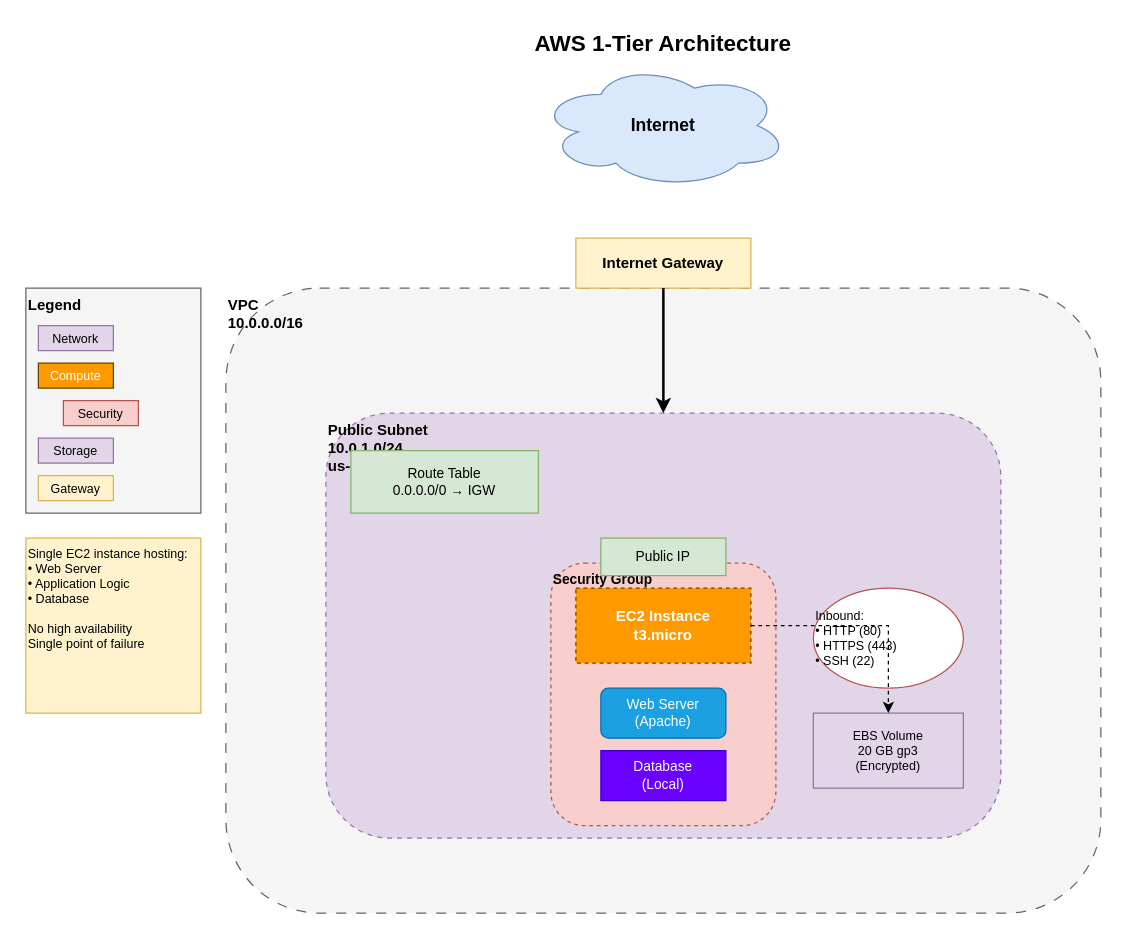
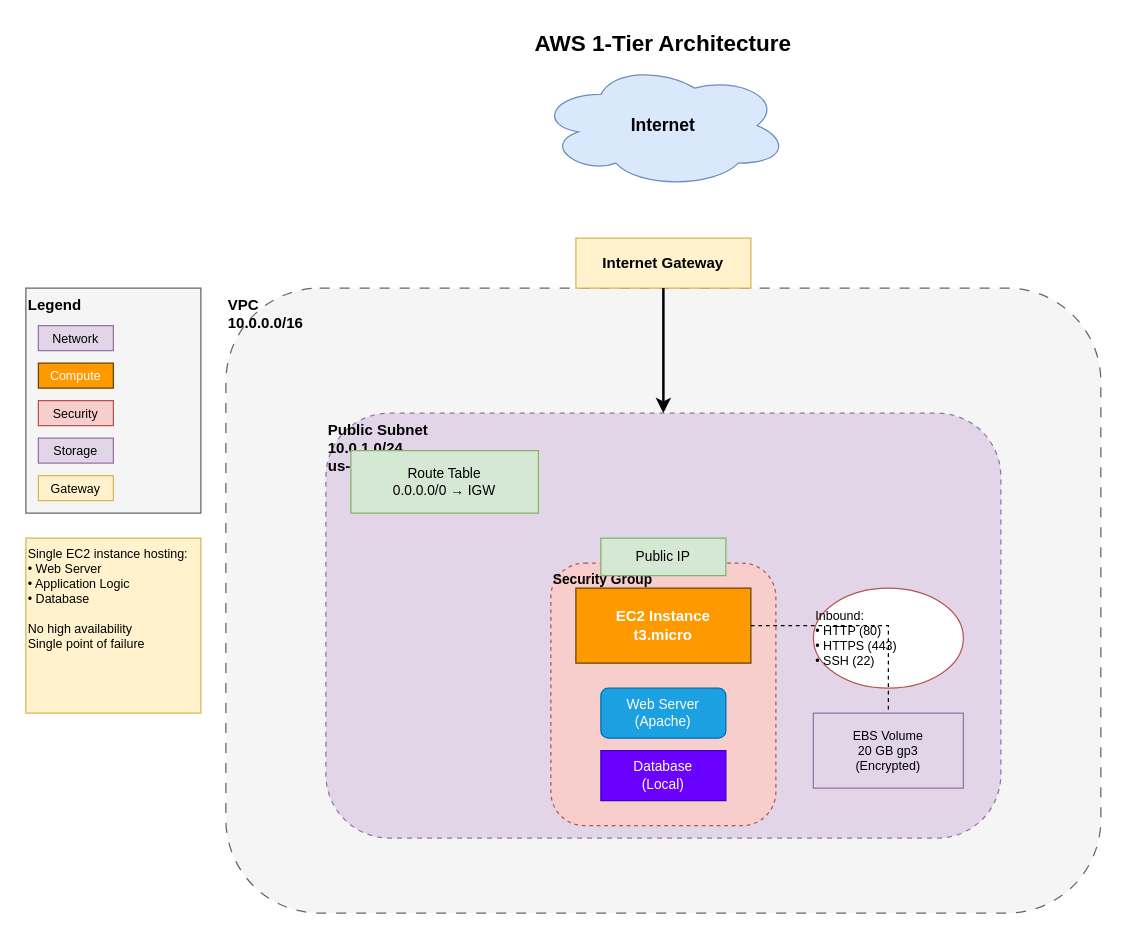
- <mxCell id="19" value="Security" style="rounded=0;whiteSpace=wrap;html=1;fillColor=#f8cecc;strokeColor=#b85450;fontSize=10;" vertex="1" parent="1"><mxGeometry x="50" y="320" width="60" height="20" as="geometry" /></mxCell>
+ <mxCell id="19" value="Security" style="rounded=0;whiteSpace=wrap;html=1;fillColor=#f8cecc;strokeColor=#b85450;fontSize=10;" vertex="1" parent="1"><mxGeometry x="30" y="320" width="60" height="20" as="geometry" /></mxCell>
- <mxCell id="10" value="EC2 Instance&lt;br&gt;t3.micro" style="rounded=0;whiteSpace=wrap;html=1;fillColor=#FF9900;strokeColor=#664400;fontSize=12;fontColor=#FFFFFF;fontStyle=1;dashed=1;" vertex="1" parent="1"><mxGeometry x="460" y="470" width="140" height="60" as="geometry" /></mxCell>
+ <mxCell id="10" value="EC2 Instance&lt;br&gt;t3.micro" style="rounded=0;whiteSpace=wrap;html=1;fillColor=#FF9900;strokeColor=#664400;fontSize=12;fontColor=#FFFFFF;fontStyle=1" vertex="1" parent="1"><mxGeometry x="460" y="470" width="140" height="60" as="geometry" /></mxCell>
- <mxCell id="15" style="edgeStyle=orthogonalEdgeStyle;rounded=0;orthogonalLoop=1;jettySize=auto;html=1;strokeWidth=1;endArrow=classic;endFill=1;dashed=1;" edge="1" parent="1" source="10" target="14"><mxGeometry relative="1" as="geometry" /></mxCell>
+ <mxCell id="15" style="edgeStyle=orthogonalEdgeStyle;rounded=0;orthogonalLoop=1;jettySize=auto;html=1;strokeWidth=1;endArrow=none;endFill=1;dashed=1;" edge="1" parent="1" source="10" target="14"><mxGeometry relative="1" as="geometry" /></mxCell>
